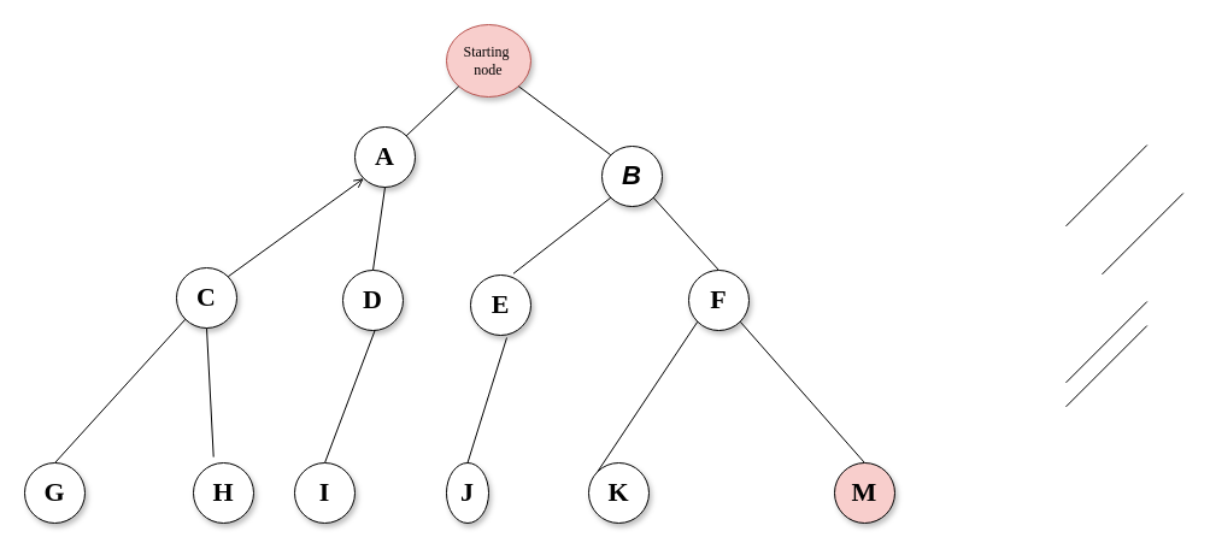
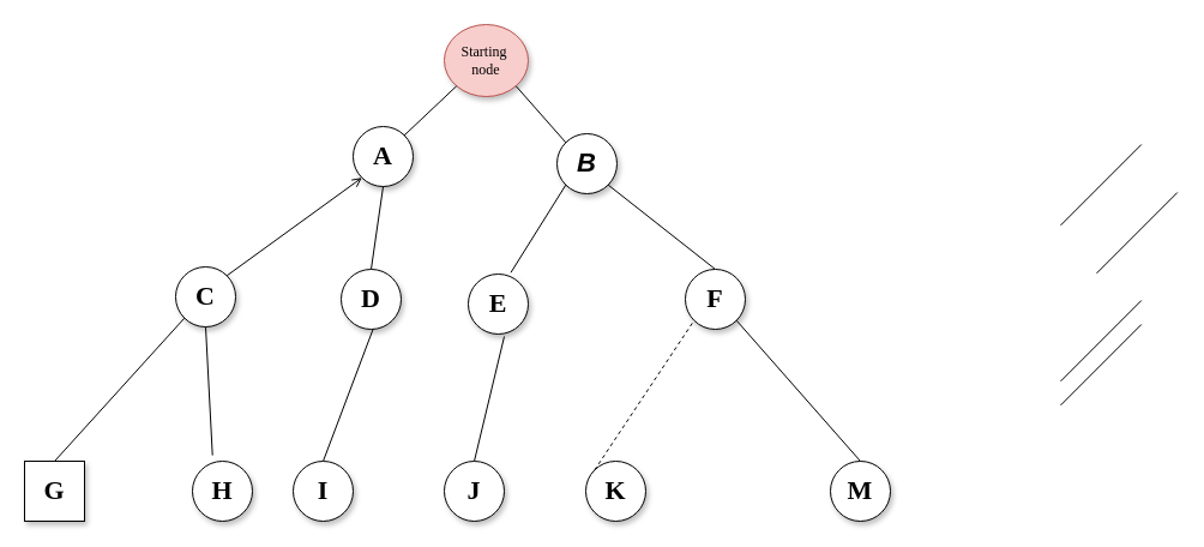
- <mxCell id="5" value="B" style="ellipse;whiteSpace=wrap;html=1;rounded=0;shadow=1;comic=0;labelBackgroundColor=none;strokeWidth=1;fontFamily=Helvetica;fontSize=22;align=center;fontStyle=3" vertex="1" parent="1"><mxGeometry x="499" y="121" width="50" height="50" as="geometry" /></mxCell>
+ <mxCell id="5" value="B" style="ellipse;whiteSpace=wrap;html=1;rounded=0;shadow=1;comic=0;labelBackgroundColor=none;strokeWidth=1;fontFamily=Helvetica;fontSize=22;align=center;fontStyle=3" vertex="1" parent="1"><mxGeometry x="464" y="111" width="50" height="50" as="geometry" /></mxCell>
- <mxCell id="18" value="" style="endArrow=none;html=1;entryX=0;entryY=1;entryDx=0;entryDy=0;exitX=0;exitY=0;exitDx=0;exitDy=0;" edge="1" parent="1" source="28" target="27"><mxGeometry width="50" height="50" relative="1" as="geometry"><mxPoint x="479.34" y="339.32" as="sourcePoint" /><mxPoint x="546.662" y="271.998" as="targetPoint" /><Array as="points" /></mxGeometry></mxCell>
+ <mxCell id="18" value="" style="endArrow=none;html=1;entryX=0;entryY=1;entryDx=0;entryDy=0;exitX=0;exitY=0;exitDx=0;exitDy=0;dashed=1;" edge="1" parent="1" source="28" target="27"><mxGeometry width="50" height="50" relative="1" as="geometry"><mxPoint x="479.34" y="339.32" as="sourcePoint" /><mxPoint x="546.662" y="271.998" as="targetPoint" /><Array as="points" /></mxGeometry></mxCell>
- <mxCell id="22" value="G" style="ellipse;whiteSpace=wrap;html=1;rounded=0;shadow=1;comic=0;labelBackgroundColor=none;strokeWidth=1;fontFamily=Verdana;fontSize=22;align=center;fontStyle=1" vertex="1" parent="1"><mxGeometry x="20" y="384" width="50" height="50" as="geometry" /></mxCell>
+ <mxCell id="22" value="G" style="whiteSpace=wrap;html=1;shadow=1;comic=0;labelBackgroundColor=none;strokeWidth=1;fontFamily=Verdana;fontSize=22;align=center;fontStyle=1;rounded=0;" vertex="1" parent="1"><mxGeometry x="20" y="384" width="50" height="50" as="geometry" /></mxCell>
- <mxCell id="24" value="J" style="ellipse;whiteSpace=wrap;html=1;rounded=0;shadow=1;comic=0;labelBackgroundColor=none;strokeWidth=1;fontFamily=Verdana;fontSize=22;align=center;fontStyle=1" vertex="1" parent="1"><mxGeometry x="370" y="384" width="35" height="50" as="geometry" /></mxCell>
+ <mxCell id="24" value="J" style="ellipse;whiteSpace=wrap;html=1;rounded=0;shadow=1;comic=0;labelBackgroundColor=none;strokeWidth=1;fontFamily=Verdana;fontSize=22;align=center;fontStyle=1" vertex="1" parent="1"><mxGeometry x="370" y="384" width="50" height="50" as="geometry" /></mxCell>
- <mxCell id="25" value="M" style="ellipse;whiteSpace=wrap;html=1;rounded=0;shadow=1;comic=0;labelBackgroundColor=none;strokeWidth=1;fontFamily=Verdana;fontSize=22;align=center;fontStyle=1;fillColor=#f8cecc;" vertex="1" parent="1"><mxGeometry x="692" y="384" width="50" height="50" as="geometry" /></mxCell>
+ <mxCell id="25" value="M" style="ellipse;whiteSpace=wrap;html=1;rounded=0;shadow=1;comic=0;labelBackgroundColor=none;strokeWidth=1;fontFamily=Verdana;fontSize=22;align=center;fontStyle=1" vertex="1" parent="1"><mxGeometry x="692" y="384" width="50" height="50" as="geometry" /></mxCell>
